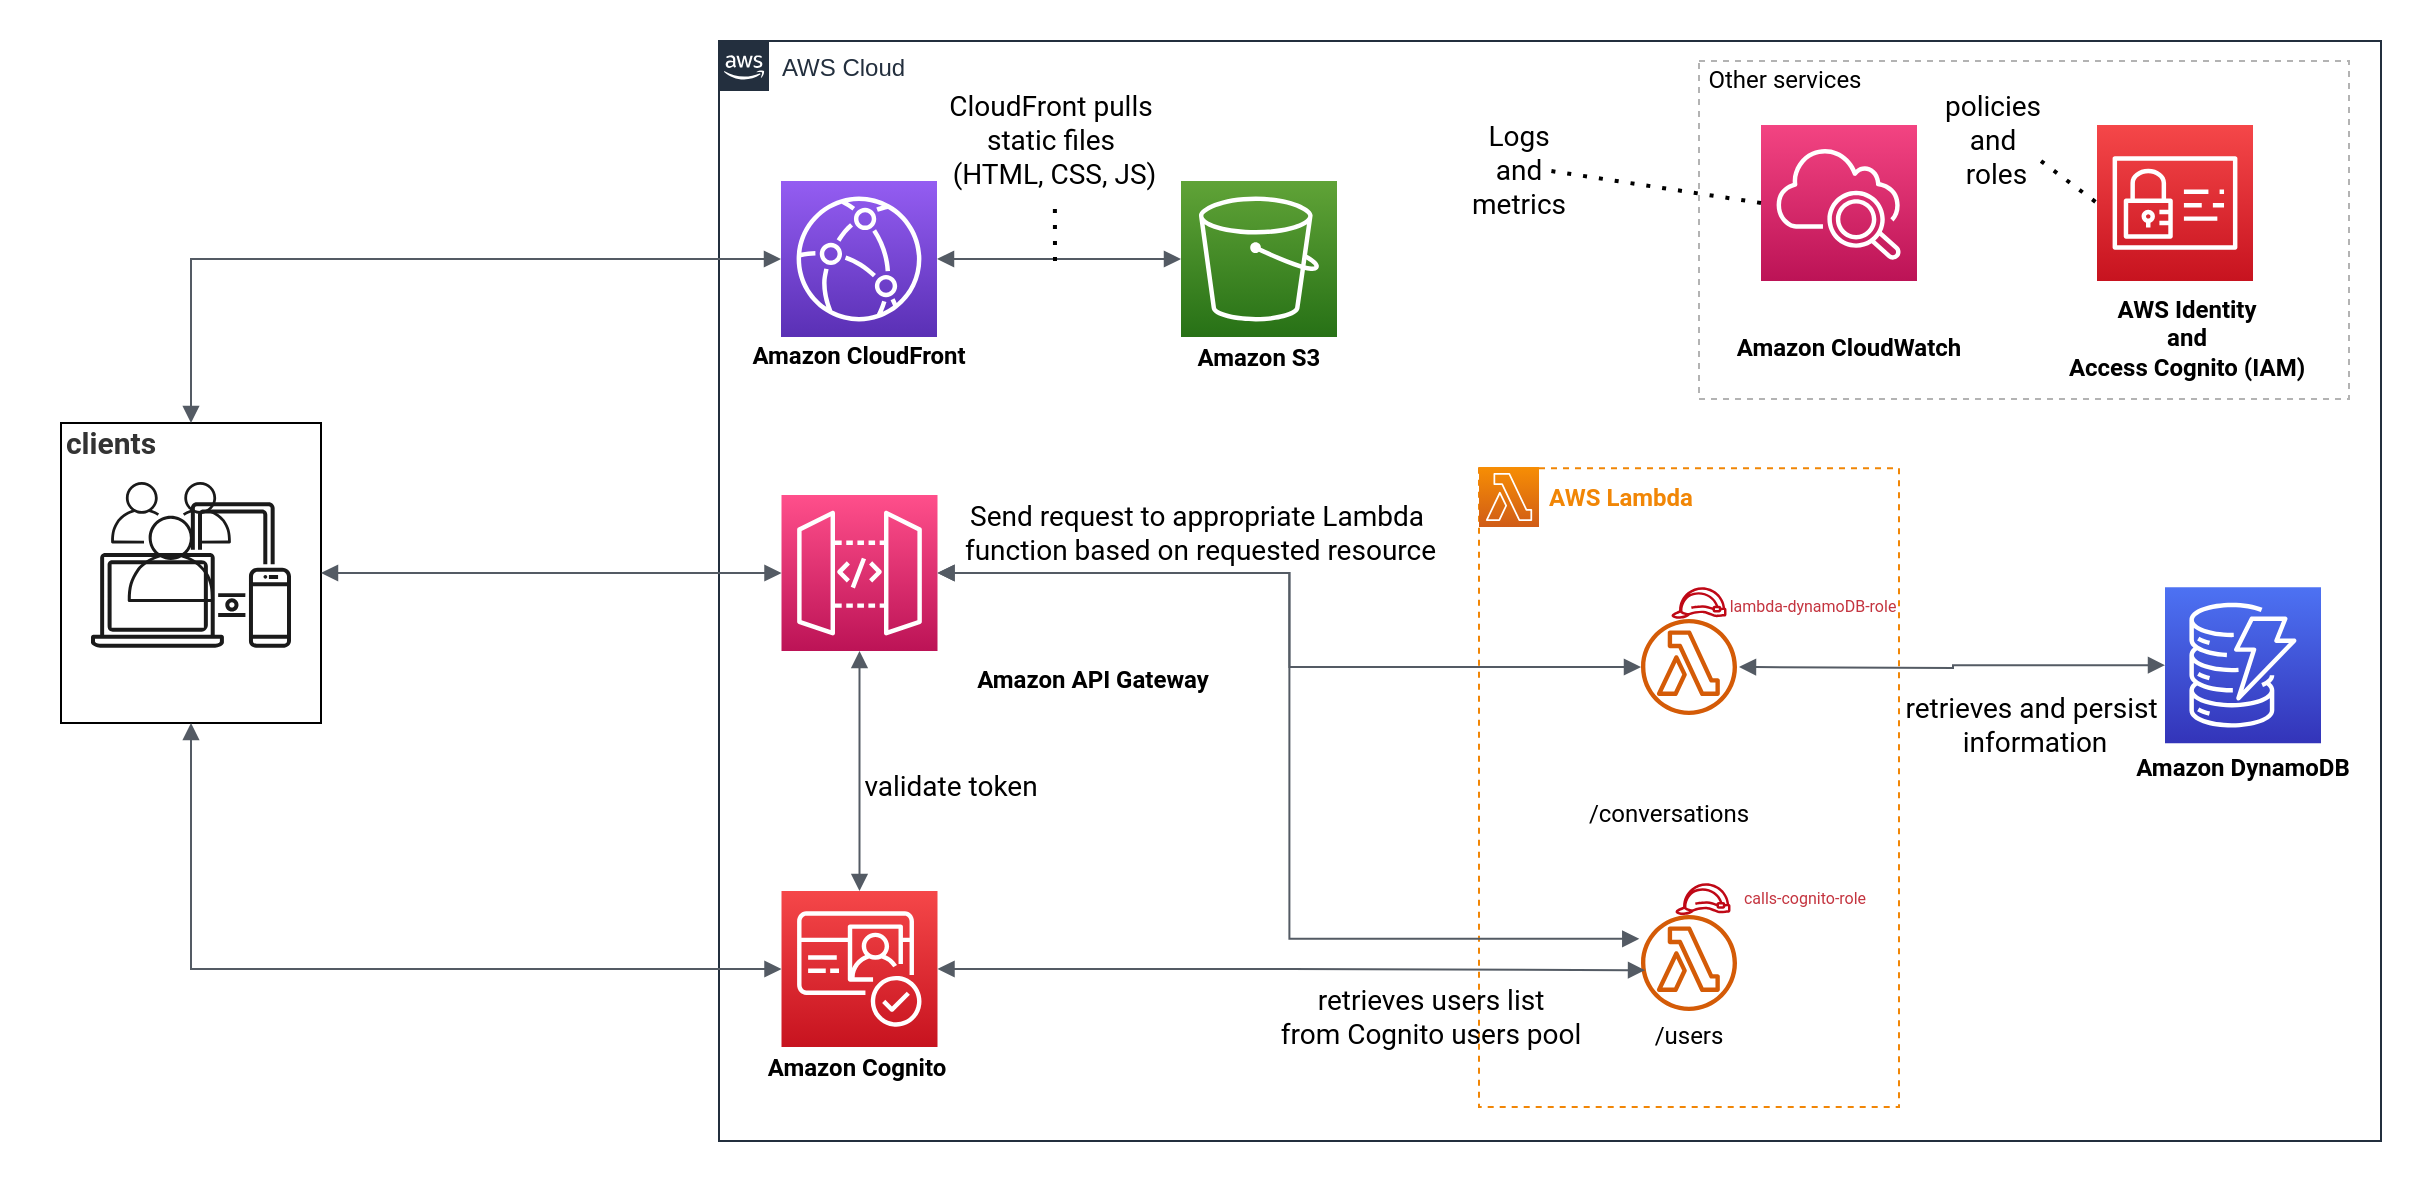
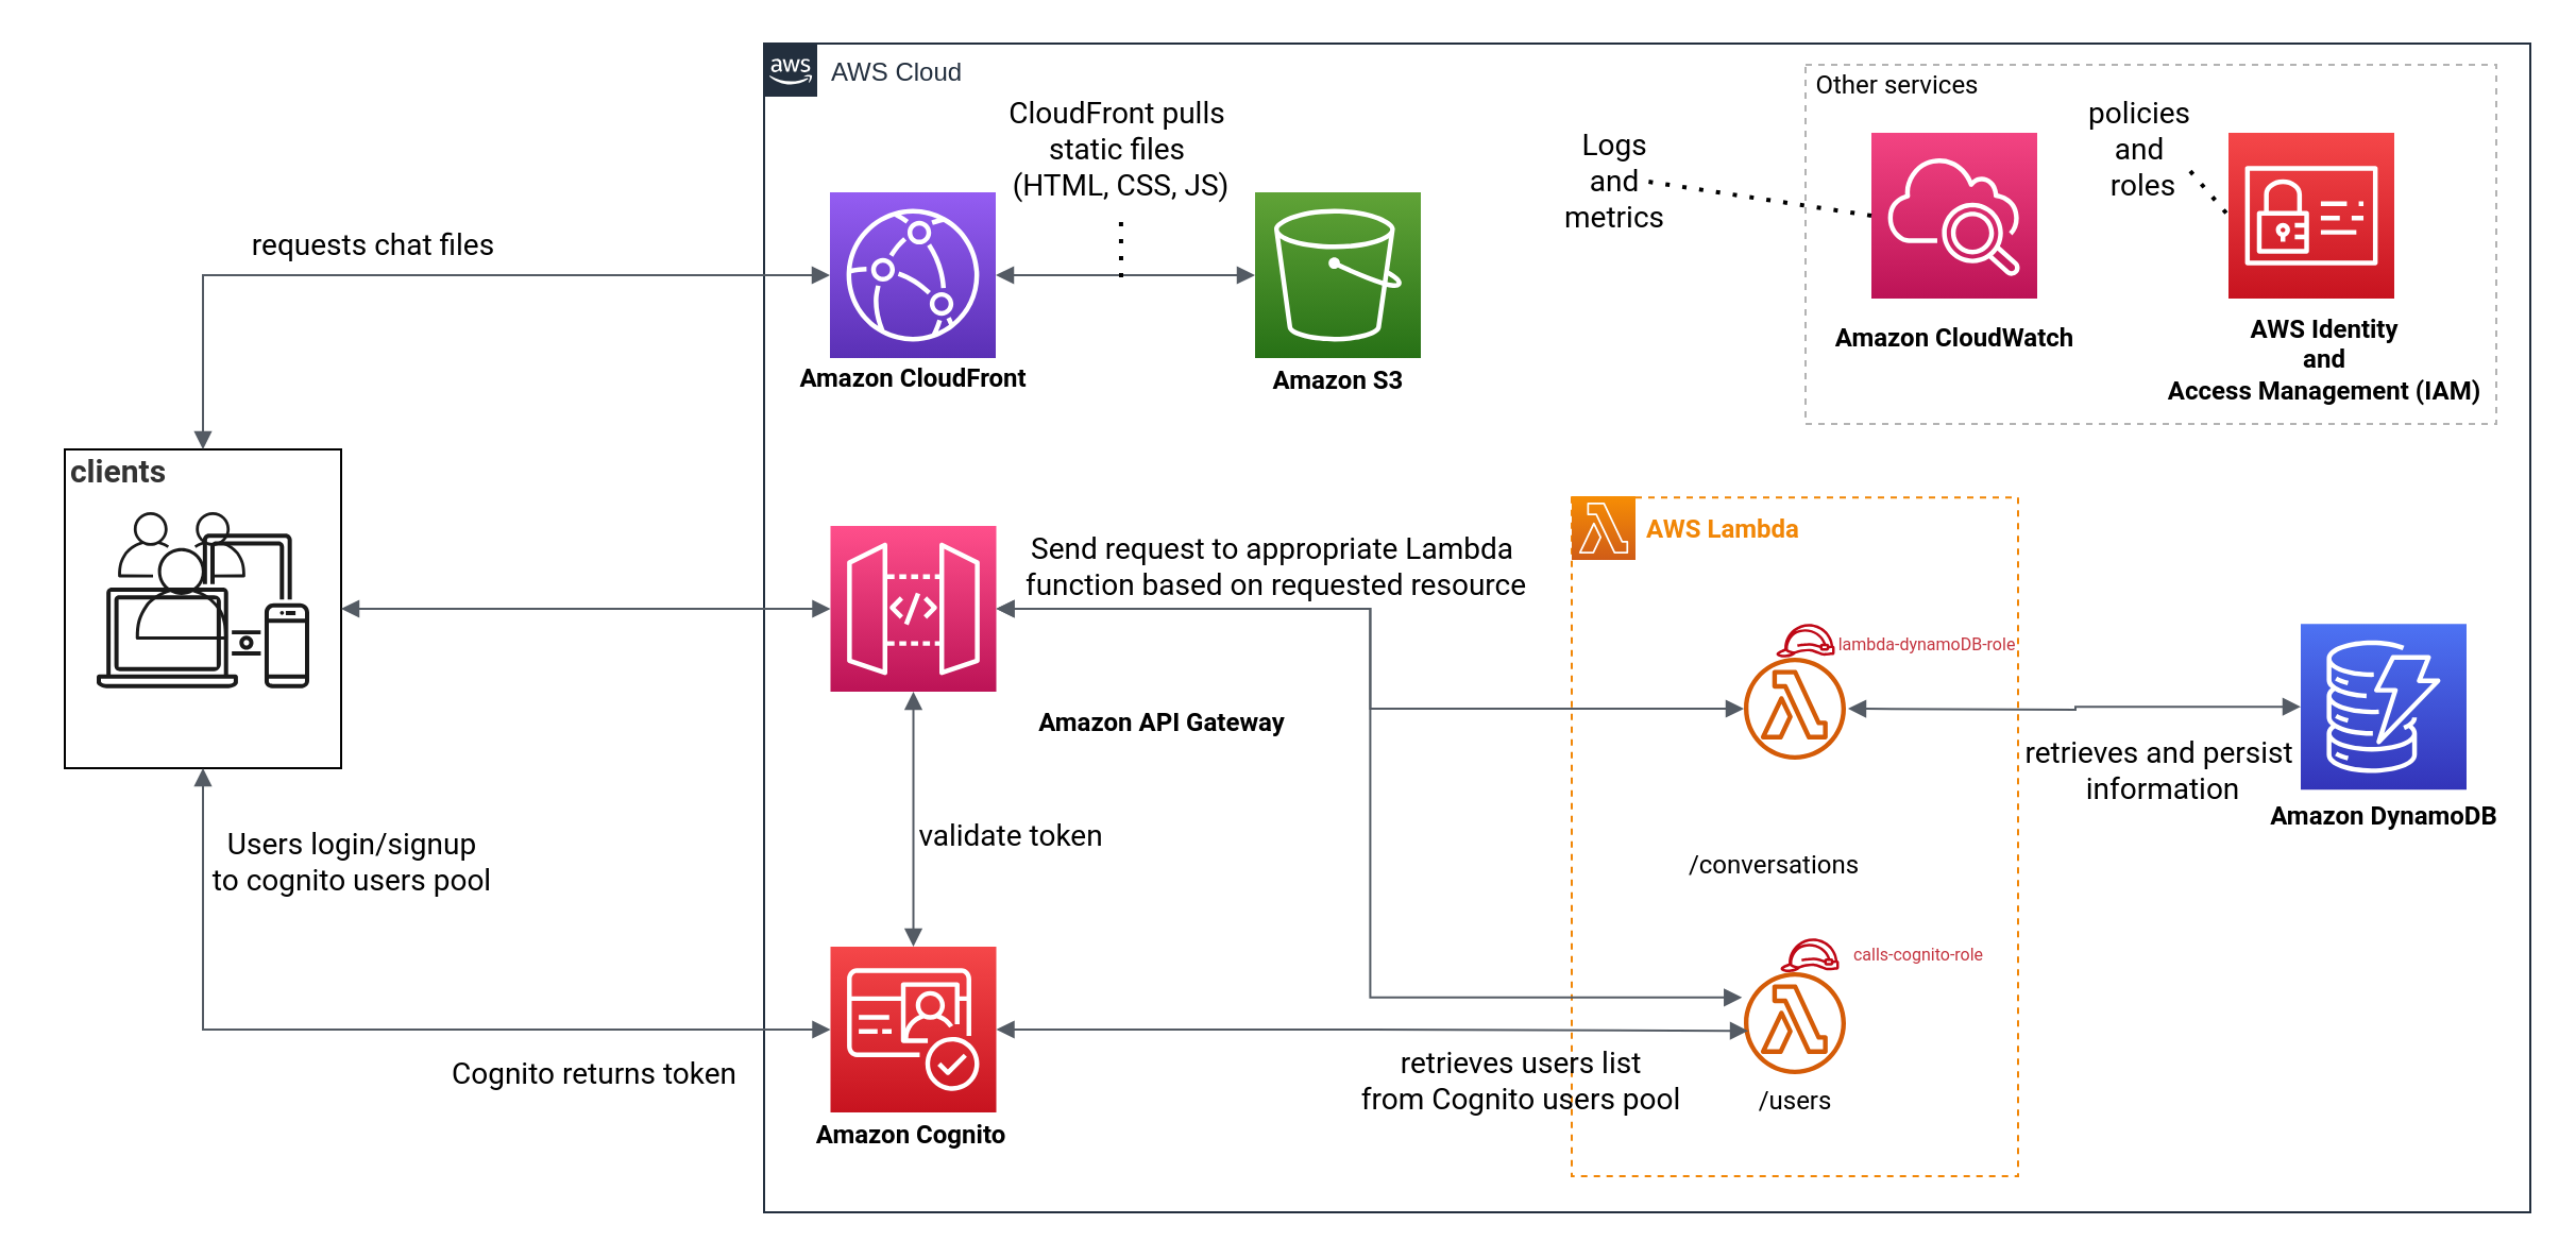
- <mxCell id="43" value="policies &lt;br&gt;and&lt;br&gt;&amp;nbsp;roles" style="text;html=1;align=center;verticalAlign=middle;resizable=0;points=[];autosize=1;strokeColor=none;fillColor=none;fontFamily=Roboto;fontSource=https%3A%2F%2Ffonts.googleapis.com%2Fcss%3Ffamily%3DRoboto;fontSize=14;fontStyle=0" vertex="1" parent="2"><mxGeometry x="602" y="20.0" width="70" height="60" as="geometry" /></mxCell>
+ <mxCell id="43" value="policies &lt;br&gt;and&lt;br&gt;&amp;nbsp;roles" style="text;html=1;align=center;verticalAlign=middle;resizable=0;points=[];autosize=1;strokeColor=none;fillColor=none;fontFamily=Roboto;fontSource=https%3A%2F%2Ffonts.googleapis.com%2Fcss%3Ffamily%3DRoboto;fontSize=14;fontStyle=0" vertex="1" parent="2"><mxGeometry x="612" y="20.0" width="70" height="60" as="geometry" /></mxCell>
+ <mxCell id="53" value="requests chat files" style="text;html=1;align=center;verticalAlign=middle;resizable=0;points=[];autosize=1;strokeColor=none;fillColor=none;fontFamily=Roboto;fontSource=https%3A%2F%2Ffonts.googleapis.com%2Fcss%3Ffamily%3DRoboto;fontSize=14;fontStyle=0" vertex="1" parent="1"><mxGeometry x="105" y="100" width="140" height="30" as="geometry" /></mxCell>
- <mxCell id="34" value="AWS Identity &lt;br&gt;and &lt;br&gt;Access Cognito (IAM)" style="text;html=1;align=center;verticalAlign=middle;resizable=0;points=[];autosize=1;strokeColor=none;fillColor=none;fontFamily=Roboto;fontSource=https%3A%2F%2Ffonts.googleapis.com%2Fcss%3Ffamily%3DRoboto;fontSize=12;fontStyle=1" vertex="1" parent="2"><mxGeometry x="649" y="119" width="170" height="60" as="geometry" /></mxCell>
+ <mxCell id="34" value="AWS Identity &lt;br&gt;and &lt;br&gt;Access Management (IAM)" style="text;html=1;align=center;verticalAlign=middle;resizable=0;points=[];autosize=1;strokeColor=none;fillColor=none;fontFamily=Roboto;fontSource=https%3A%2F%2Ffonts.googleapis.com%2Fcss%3Ffamily%3DRoboto;fontSize=12;fontStyle=1" vertex="1" parent="2"><mxGeometry x="649" y="119" width="170" height="60" as="geometry" /></mxCell>
- <mxCell id="33" value="Amazon CloudWatch" style="text;html=1;align=center;verticalAlign=middle;resizable=0;points=[];autosize=1;strokeColor=none;fillColor=none;fontFamily=Roboto;fontSource=https%3A%2F%2Ffonts.googleapis.com%2Fcss%3Ffamily%3DRoboto;fontSize=12;fontStyle=1" vertex="1" parent="2"><mxGeometry x="495" y="139" width="140" height="30" as="geometry" /></mxCell>
+ <mxCell id="33" value="Amazon CloudWatch" style="text;html=1;align=center;verticalAlign=middle;resizable=0;points=[];autosize=1;strokeColor=none;fillColor=none;fontFamily=Roboto;fontSource=https%3A%2F%2Ffonts.googleapis.com%2Fcss%3Ffamily%3DRoboto;fontSize=12;fontStyle=1" vertex="1" parent="2"><mxGeometry x="490" y="124" width="140" height="30" as="geometry" /></mxCell>
+ <mxCell id="54" value="Users login/signup &lt;br&gt;to cognito users pool" style="text;html=1;align=center;verticalAlign=middle;resizable=0;points=[];autosize=1;strokeColor=none;fillColor=none;fontFamily=Roboto;fontSource=https%3A%2F%2Ffonts.googleapis.com%2Fcss%3Ffamily%3DRoboto;fontSize=14;fontStyle=0" vertex="1" parent="1"><mxGeometry x="90" y="380" width="150" height="50" as="geometry" /></mxCell>
+ <mxCell id="55" value="Cognito returns token" style="text;html=1;align=center;verticalAlign=middle;resizable=0;points=[];autosize=1;strokeColor=none;fillColor=none;fontFamily=Roboto;fontSource=https%3A%2F%2Ffonts.googleapis.com%2Fcss%3Ffamily%3DRoboto;fontSize=14;fontStyle=0" vertex="1" parent="1"><mxGeometry x="199" y="490" width="160" height="30" as="geometry" /></mxCell>
